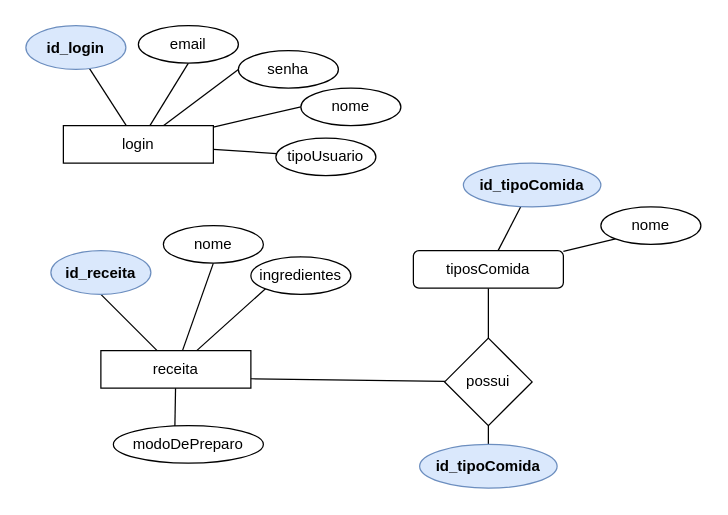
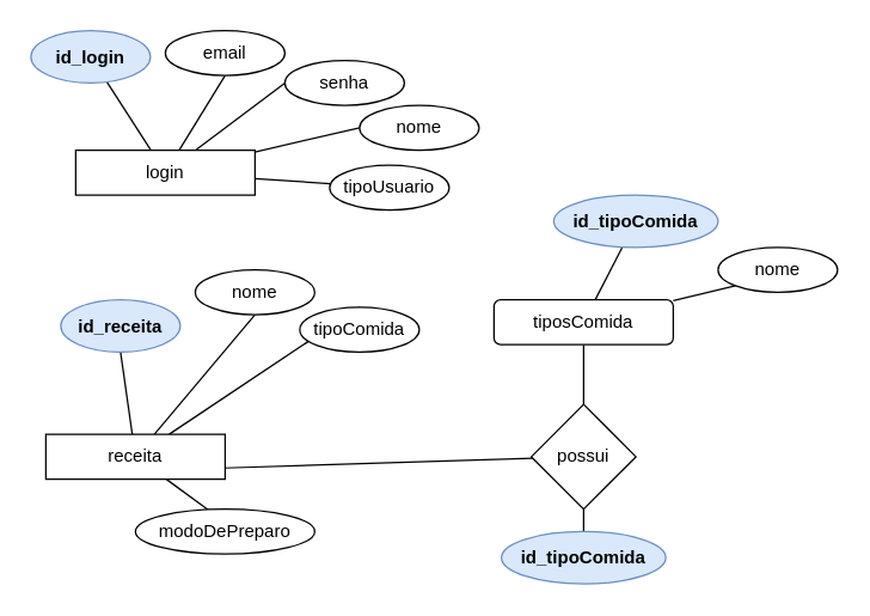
- <mxCell id="26" value="ingredientes" style="ellipse;whiteSpace=wrap;html=1;rounded=0;" vertex="1" parent="1"><mxGeometry x="200" y="205" width="80" height="30" as="geometry" /></mxCell>
+ <mxCell id="26" value="tipoComida" style="ellipse;whiteSpace=wrap;html=1;rounded=0;" vertex="1" parent="1"><mxGeometry x="200" y="205" width="80" height="30" as="geometry" /></mxCell>
- <mxCell id="23" value="receita" style="rounded=0;whiteSpace=wrap;html=1;" vertex="1" parent="1"><mxGeometry x="80" y="280" width="120" height="30" as="geometry" /></mxCell>
+ <mxCell id="23" value="receita" style="rounded=0;whiteSpace=wrap;html=1;" vertex="1" parent="1"><mxGeometry x="30" y="290" width="120" height="30" as="geometry" /></mxCell>
